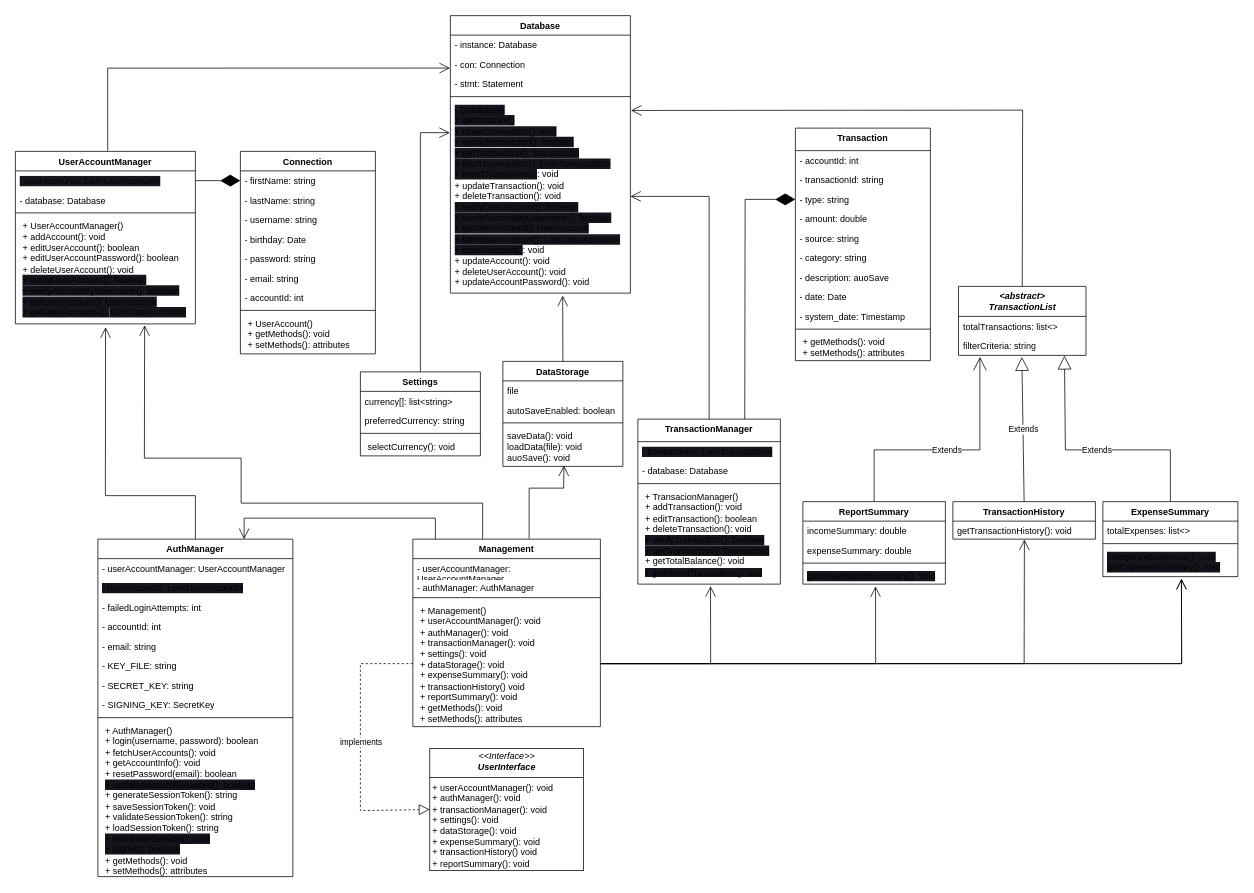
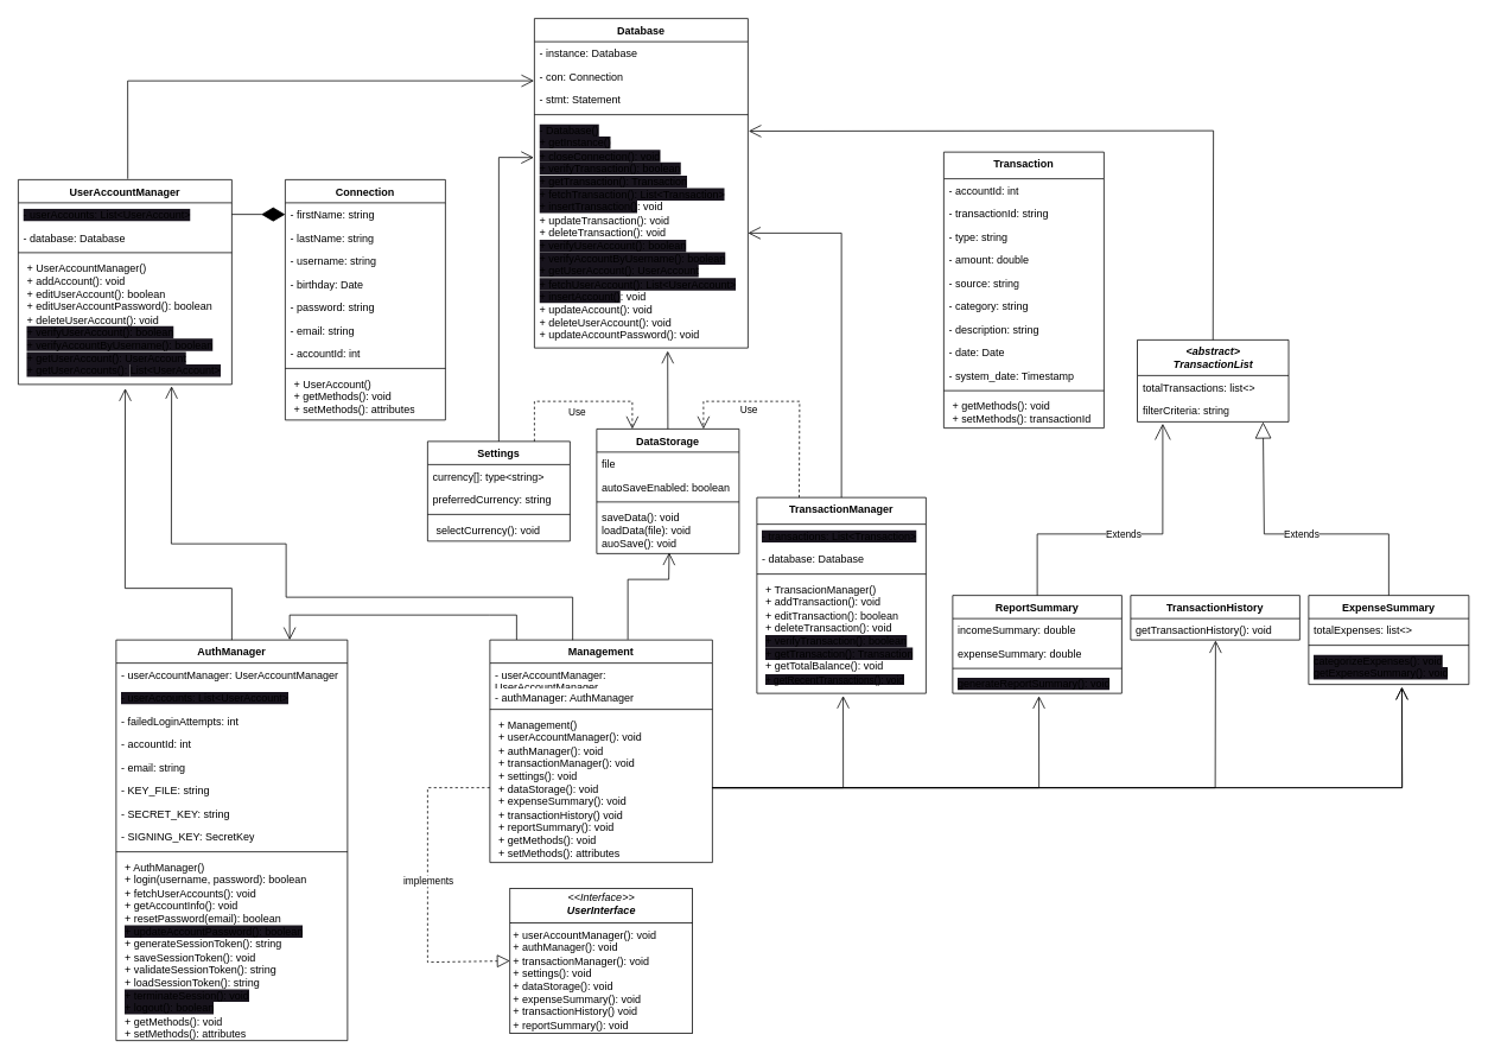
- <mxCell id="93" value="- description: auoSave" style="text;strokeColor=none;fillColor=none;align=left;verticalAlign=top;spacingLeft=4;spacingRight=4;overflow=hidden;rotatable=0;points=[[0,0.5],[1,0.5]];portConstraint=eastwest;whiteSpace=wrap;html=1;" parent="86" vertex="1"><mxGeometry y="186" width="180" height="26" as="geometry" /></mxCell>
+ <mxCell id="93" value="- description: string" style="text;strokeColor=none;fillColor=none;align=left;verticalAlign=top;spacingLeft=4;spacingRight=4;overflow=hidden;rotatable=0;points=[[0,0.5],[1,0.5]];portConstraint=eastwest;whiteSpace=wrap;html=1;" parent="86" vertex="1"><mxGeometry y="186" width="180" height="26" as="geometry" /></mxCell>
+ <mxCell id="71" value="Use" style="endArrow=open;endSize=12;dashed=1;html=1;rounded=0;entryX=0.25;entryY=0;entryDx=0;entryDy=0;exitX=0.75;exitY=0;exitDx=0;exitDy=0;" parent="1" source="14" target="36" edge="1"><mxGeometry y="-12" width="160" relative="1" as="geometry"><mxPoint x="490" y="390" as="sourcePoint" /><mxPoint x="650" y="390" as="targetPoint" /><mxPoint as="offset" /><Array as="points"><mxPoint x="600" y="450" /><mxPoint x="710" y="450" /></Array></mxGeometry></mxCell>
+ <mxCell id="62" value="Use" style="endArrow=open;endSize=12;dashed=1;html=1;rounded=0;exitX=0.25;exitY=0;exitDx=0;exitDy=0;entryX=0.75;entryY=0;entryDx=0;entryDy=0;" parent="1" source="19" target="36" edge="1"><mxGeometry x="0.333" y="10" width="160" relative="1" as="geometry"><mxPoint x="650" y="549" as="sourcePoint" /><mxPoint x="810" y="549" as="targetPoint" /><Array as="points"><mxPoint x="898" y="450" /><mxPoint x="790" y="450" /></Array><mxPoint as="offset" /></mxGeometry></mxCell>
- <mxCell id="97" value="&lt;p style=&quot;margin: 0px 0px 0px 4px;&quot;&gt;+ getMethods(&lt;span style=&quot;background-color: initial;&quot;&gt;): void&lt;/span&gt;&lt;/p&gt;&lt;p style=&quot;margin: 0px 0px 0px 4px;&quot;&gt;&lt;span style=&quot;background-color: initial;&quot;&gt;+ setMethods(): attributes&lt;/span&gt;&lt;/p&gt;" style="text;strokeColor=none;fillColor=none;align=left;verticalAlign=top;spacingLeft=4;spacingRight=4;overflow=hidden;rotatable=0;points=[[0,0.5],[1,0.5]];portConstraint=eastwest;whiteSpace=wrap;html=1;" parent="86" vertex="1"><mxGeometry y="272" width="180" height="38" as="geometry" /></mxCell>
+ <mxCell id="97" value="&lt;p style=&quot;margin: 0px 0px 0px 4px;&quot;&gt;+ getMethods(&lt;span style=&quot;background-color: initial;&quot;&gt;): void&lt;/span&gt;&lt;/p&gt;&lt;p style=&quot;margin: 0px 0px 0px 4px;&quot;&gt;&lt;span style=&quot;background-color: initial;&quot;&gt;+ setMethods(): transactionId&lt;/span&gt;&lt;/p&gt;" style="text;strokeColor=none;fillColor=none;align=left;verticalAlign=top;spacingLeft=4;spacingRight=4;overflow=hidden;rotatable=0;points=[[0,0.5],[1,0.5]];portConstraint=eastwest;whiteSpace=wrap;html=1;" parent="86" vertex="1"><mxGeometry y="272" width="180" height="38" as="geometry" /></mxCell>
- <mxCell id="98" value="" style="endArrow=diamondThin;endFill=1;endSize=24;html=1;rounded=0;entryX=0;entryY=0.5;entryDx=0;entryDy=0;exitX=0.75;exitY=0;exitDx=0;exitDy=0;" parent="1" source="19" target="89" edge="1"><mxGeometry width="160" relative="1" as="geometry"><mxPoint x="780" y="480" as="sourcePoint" /><mxPoint x="940" y="480" as="targetPoint" /><Array as="points"><mxPoint x="993" y="265" /></Array></mxGeometry></mxCell>
- <mxCell id="15" value="currency[]:&amp;nbsp;list&amp;lt;string&amp;gt;" style="text;strokeColor=none;fillColor=none;align=left;verticalAlign=top;spacingLeft=4;spacingRight=4;overflow=hidden;rotatable=0;points=[[0,0.5],[1,0.5]];portConstraint=eastwest;whiteSpace=wrap;html=1;" parent="14" vertex="1"><mxGeometry y="26" width="160" height="26" as="geometry" /></mxCell>
+ <mxCell id="15" value="currency[]:&amp;nbsp;type&amp;lt;string&amp;gt;" style="text;strokeColor=none;fillColor=none;align=left;verticalAlign=top;spacingLeft=4;spacingRight=4;overflow=hidden;rotatable=0;points=[[0,0.5],[1,0.5]];portConstraint=eastwest;whiteSpace=wrap;html=1;" parent="14" vertex="1"><mxGeometry y="26" width="160" height="26" as="geometry" /></mxCell>
- <mxCell id="69" value="Extends" style="endArrow=block;endSize=16;endFill=0;html=1;rounded=0;entryX=0.497;entryY=1.08;entryDx=0;entryDy=0;entryPerimeter=0;exitX=0.5;exitY=0;exitDx=0;exitDy=0;" parent="1" source="7" target="67" edge="1"><mxGeometry width="160" relative="1" as="geometry"><mxPoint x="1180" y="539" as="sourcePoint" /><mxPoint x="1340" y="539" as="targetPoint" /></mxGeometry></mxCell>
